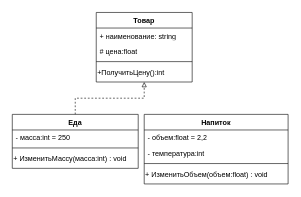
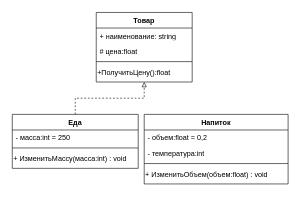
- <mxCell id="6" value="+ПолучитьЦену():int" style="text;html=1;align=left;verticalAlign=middle;whiteSpace=wrap;rounded=0;" vertex="1" parent="2"><mxGeometry y="86" width="160" height="30" as="geometry" /></mxCell>
+ <mxCell id="6" value="+ПолучитьЦену():float" style="text;html=1;align=left;verticalAlign=middle;whiteSpace=wrap;rounded=0;" vertex="1" parent="2"><mxGeometry y="86" width="160" height="30" as="geometry" /></mxCell>
- <mxCell id="13" value="- объем:float =&amp;nbsp;2,2" style="text;strokeColor=none;fillColor=none;align=left;verticalAlign=top;spacingLeft=4;spacingRight=4;overflow=hidden;rotatable=0;points=[[0,0.5],[1,0.5]];portConstraint=eastwest;whiteSpace=wrap;html=1;" vertex="1" parent="12"><mxGeometry y="26" width="240" height="26" as="geometry" /></mxCell>
+ <mxCell id="13" value="- объем:float =&amp;nbsp;0,2" style="text;strokeColor=none;fillColor=none;align=left;verticalAlign=top;spacingLeft=4;spacingRight=4;overflow=hidden;rotatable=0;points=[[0,0.5],[1,0.5]];portConstraint=eastwest;whiteSpace=wrap;html=1;" vertex="1" parent="12"><mxGeometry y="26" width="240" height="26" as="geometry" /></mxCell>
